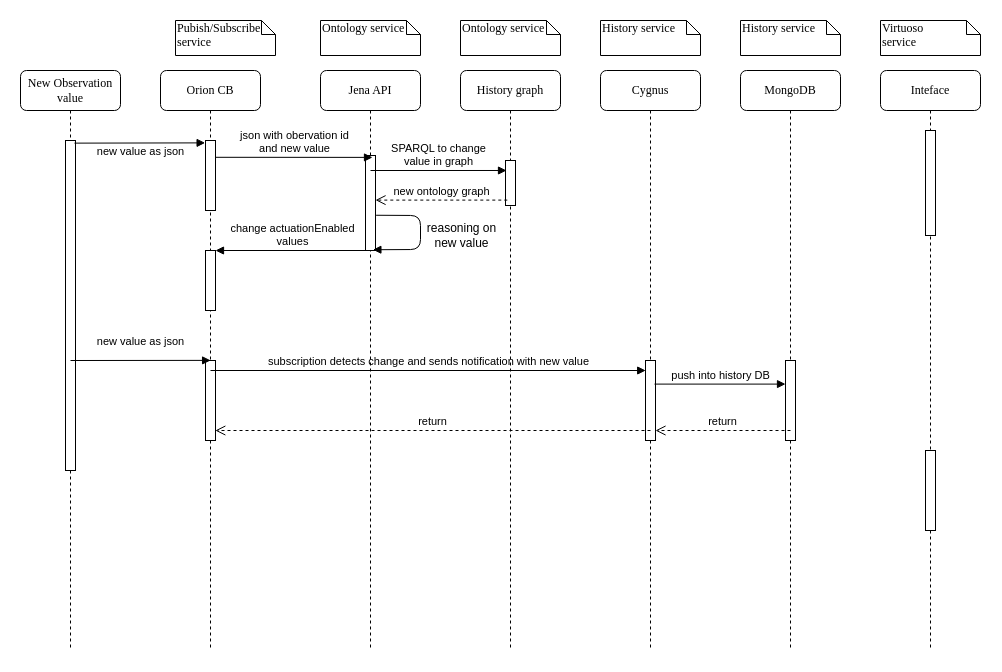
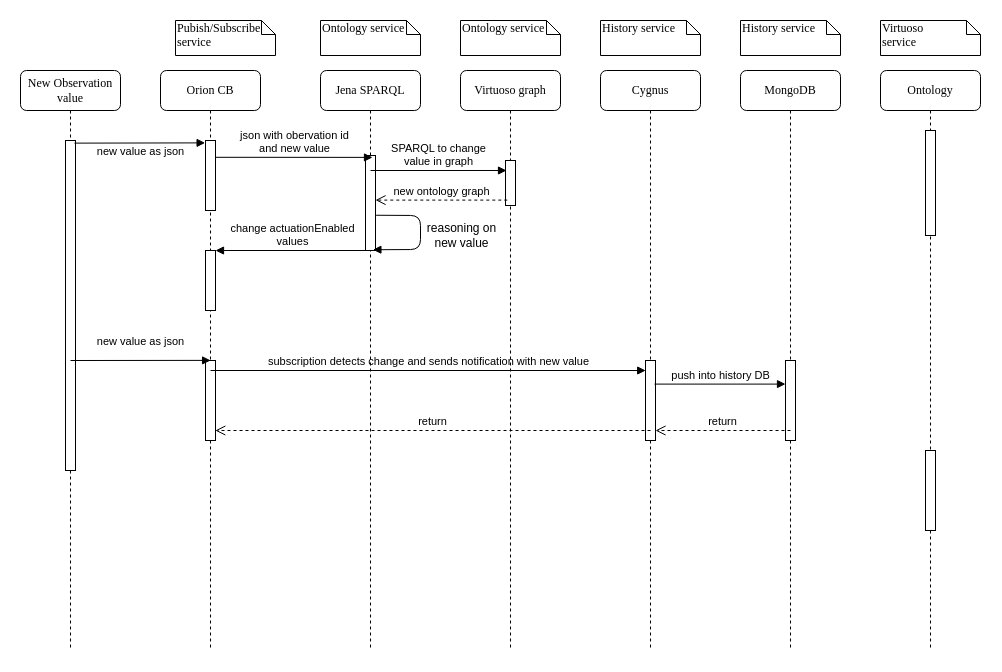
- <mxCell id="7" value="Jena API" style="shape=umlLifeline;perimeter=lifelinePerimeter;whiteSpace=wrap;html=1;container=1;collapsible=0;recursiveResize=0;outlineConnect=0;rounded=1;shadow=0;comic=0;labelBackgroundColor=none;strokeColor=#000000;strokeWidth=1;fillColor=#FFFFFF;fontFamily=Verdana;fontSize=12;fontColor=#000000;align=center;" parent="1" vertex="1"><mxGeometry x="320" y="70" width="100" height="580" as="geometry" /></mxCell>
+ <mxCell id="7" value="Jena SPARQL" style="shape=umlLifeline;perimeter=lifelinePerimeter;whiteSpace=wrap;html=1;container=1;collapsible=0;recursiveResize=0;outlineConnect=0;rounded=1;shadow=0;comic=0;labelBackgroundColor=none;strokeColor=#000000;strokeWidth=1;fillColor=#FFFFFF;fontFamily=Verdana;fontSize=12;fontColor=#000000;align=center;" parent="1" vertex="1"><mxGeometry x="320" y="70" width="100" height="580" as="geometry" /></mxCell>
- <mxCell id="12" value="History graph" style="shape=umlLifeline;perimeter=lifelinePerimeter;whiteSpace=wrap;html=1;container=1;collapsible=0;recursiveResize=0;outlineConnect=0;rounded=1;shadow=0;comic=0;labelBackgroundColor=none;strokeColor=#000000;strokeWidth=1;fillColor=#FFFFFF;fontFamily=Verdana;fontSize=12;fontColor=#000000;align=center;" parent="1" vertex="1"><mxGeometry x="460" y="70" width="100" height="580" as="geometry" /></mxCell>
+ <mxCell id="12" value="Virtuoso graph" style="shape=umlLifeline;perimeter=lifelinePerimeter;whiteSpace=wrap;html=1;container=1;collapsible=0;recursiveResize=0;outlineConnect=0;rounded=1;shadow=0;comic=0;labelBackgroundColor=none;strokeColor=#000000;strokeWidth=1;fillColor=#FFFFFF;fontFamily=Verdana;fontSize=12;fontColor=#000000;align=center;" parent="1" vertex="1"><mxGeometry x="460" y="70" width="100" height="580" as="geometry" /></mxCell>
- <mxCell id="18" value="Inteface" style="shape=umlLifeline;perimeter=lifelinePerimeter;whiteSpace=wrap;html=1;container=1;collapsible=0;recursiveResize=0;outlineConnect=0;rounded=1;shadow=0;comic=0;labelBackgroundColor=none;strokeColor=#000000;strokeWidth=1;fillColor=#FFFFFF;fontFamily=Verdana;fontSize=12;fontColor=#000000;align=center;" parent="1" vertex="1"><mxGeometry x="880" y="70" width="100" height="580" as="geometry" /></mxCell>
+ <mxCell id="18" value="Ontology" style="shape=umlLifeline;perimeter=lifelinePerimeter;whiteSpace=wrap;html=1;container=1;collapsible=0;recursiveResize=0;outlineConnect=0;rounded=1;shadow=0;comic=0;labelBackgroundColor=none;strokeColor=#000000;strokeWidth=1;fillColor=#FFFFFF;fontFamily=Verdana;fontSize=12;fontColor=#000000;align=center;" parent="1" vertex="1"><mxGeometry x="880" y="70" width="100" height="580" as="geometry" /></mxCell>
